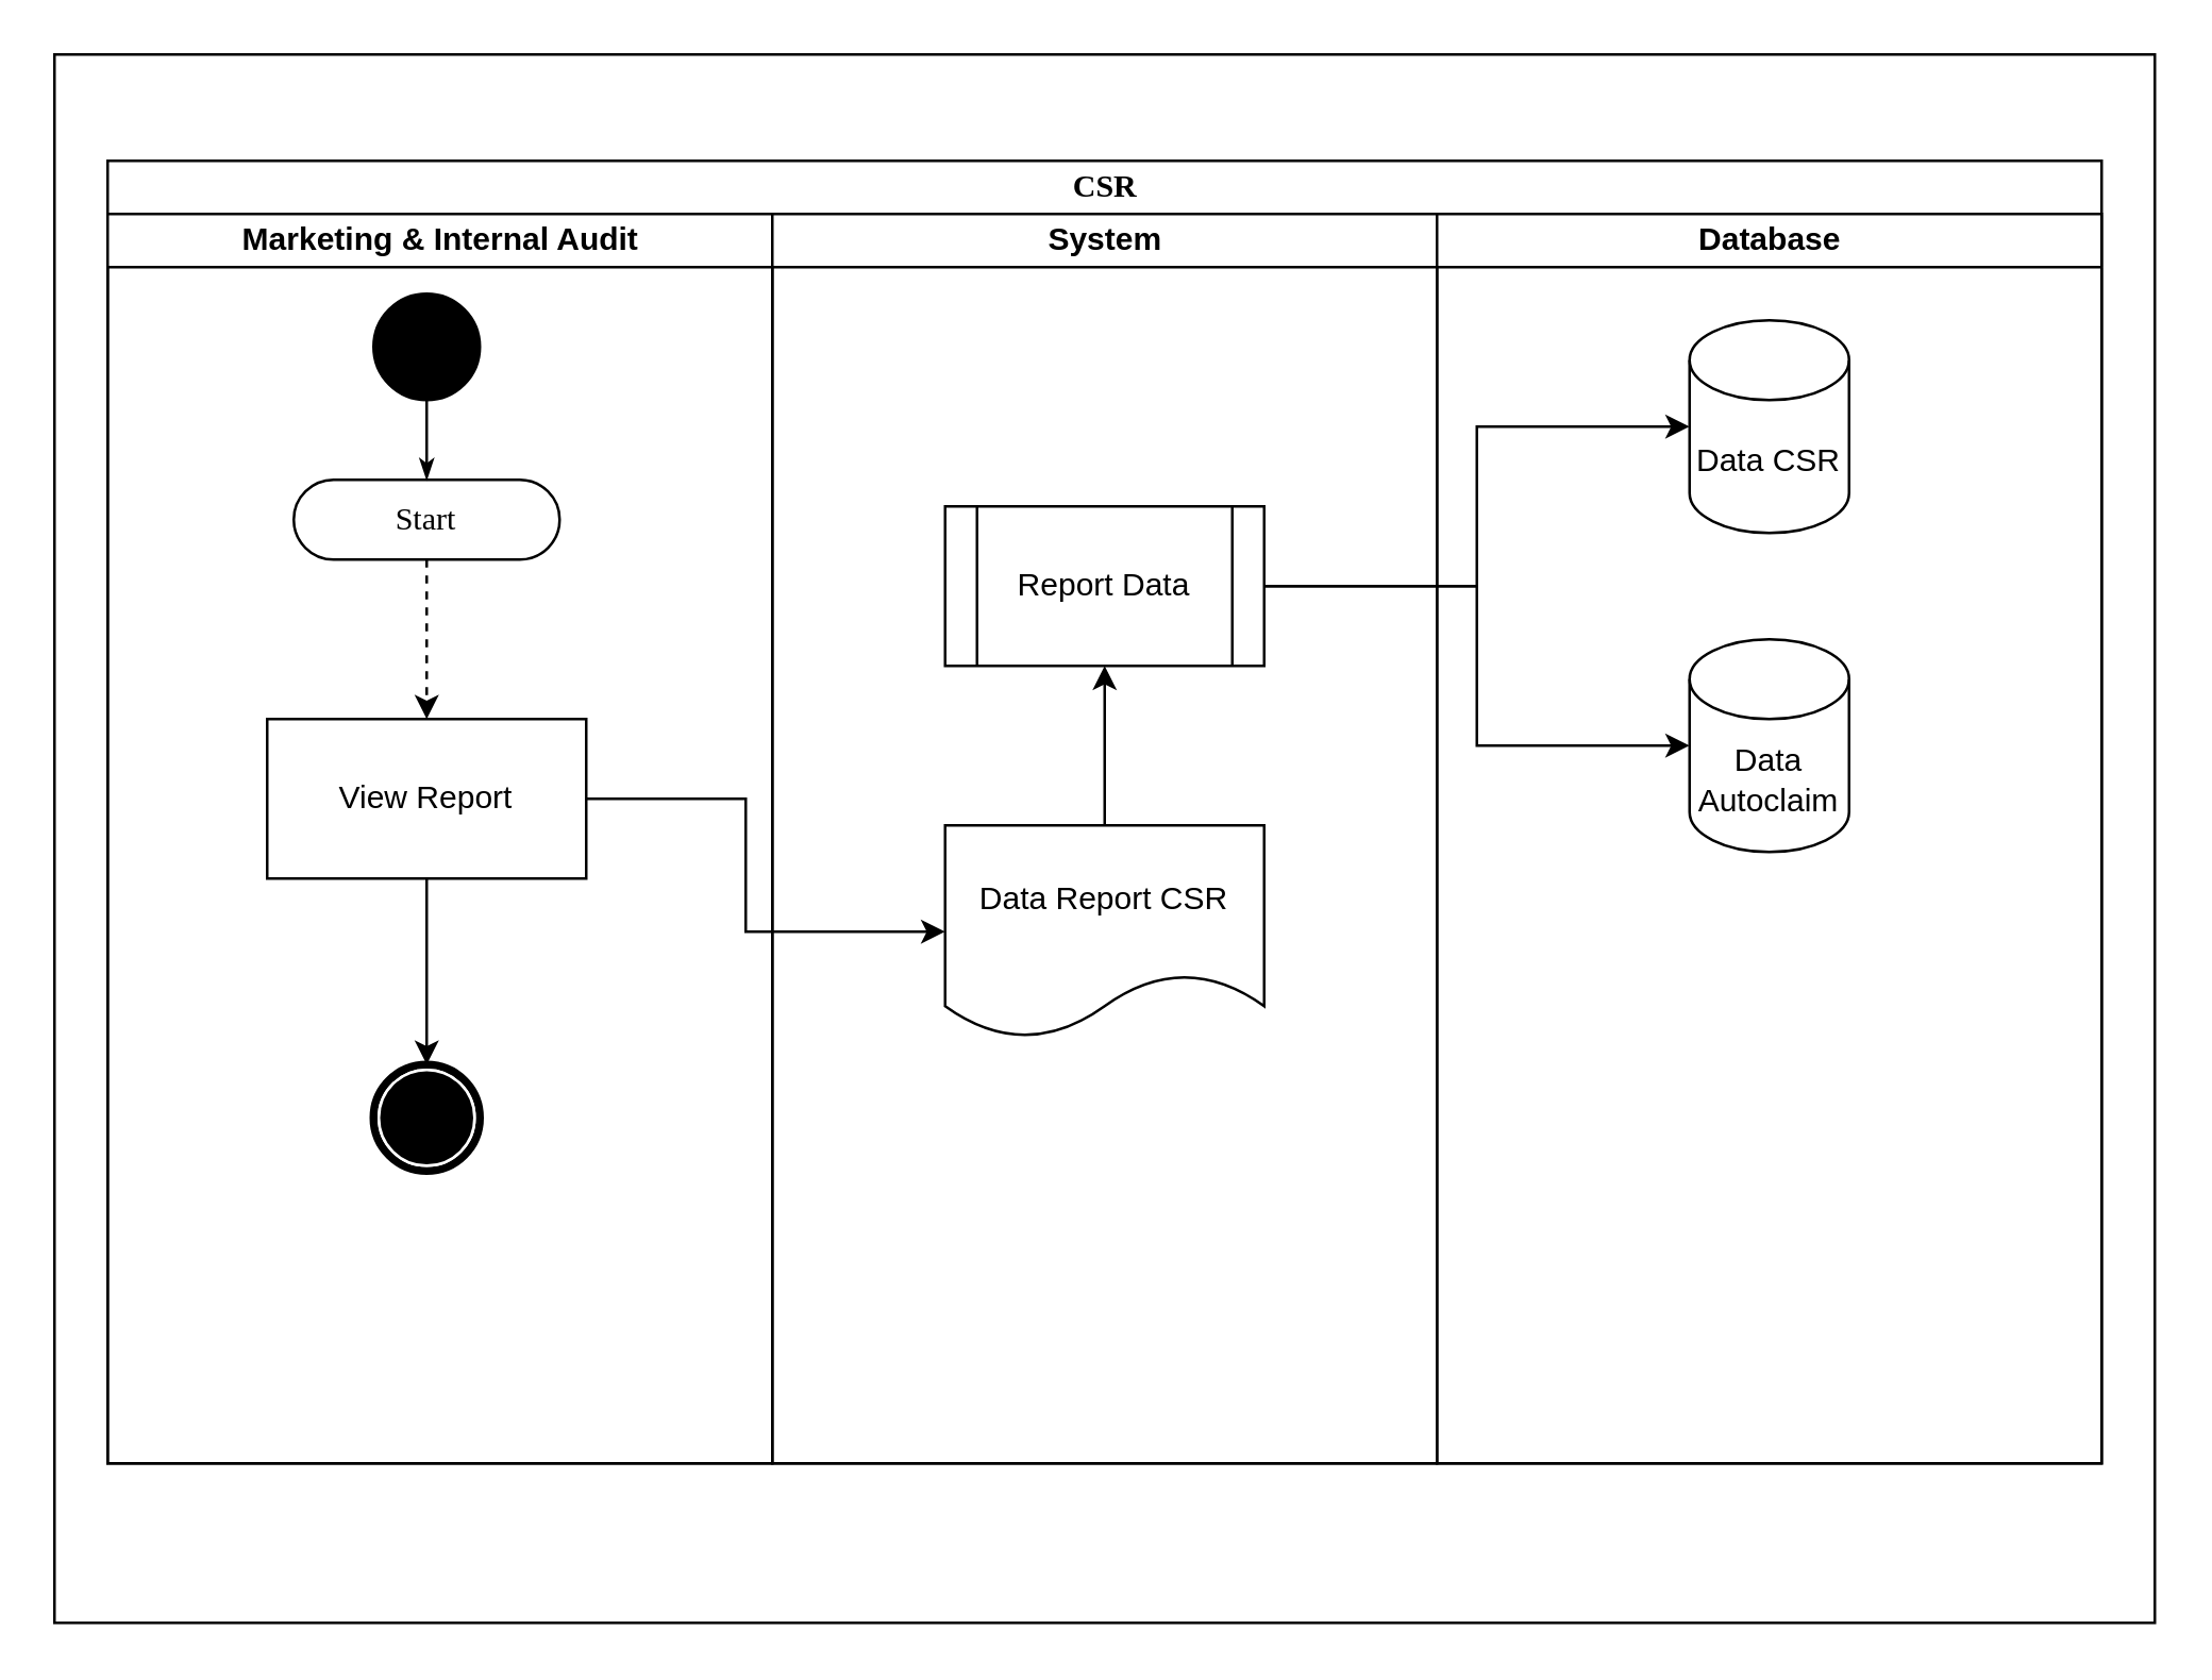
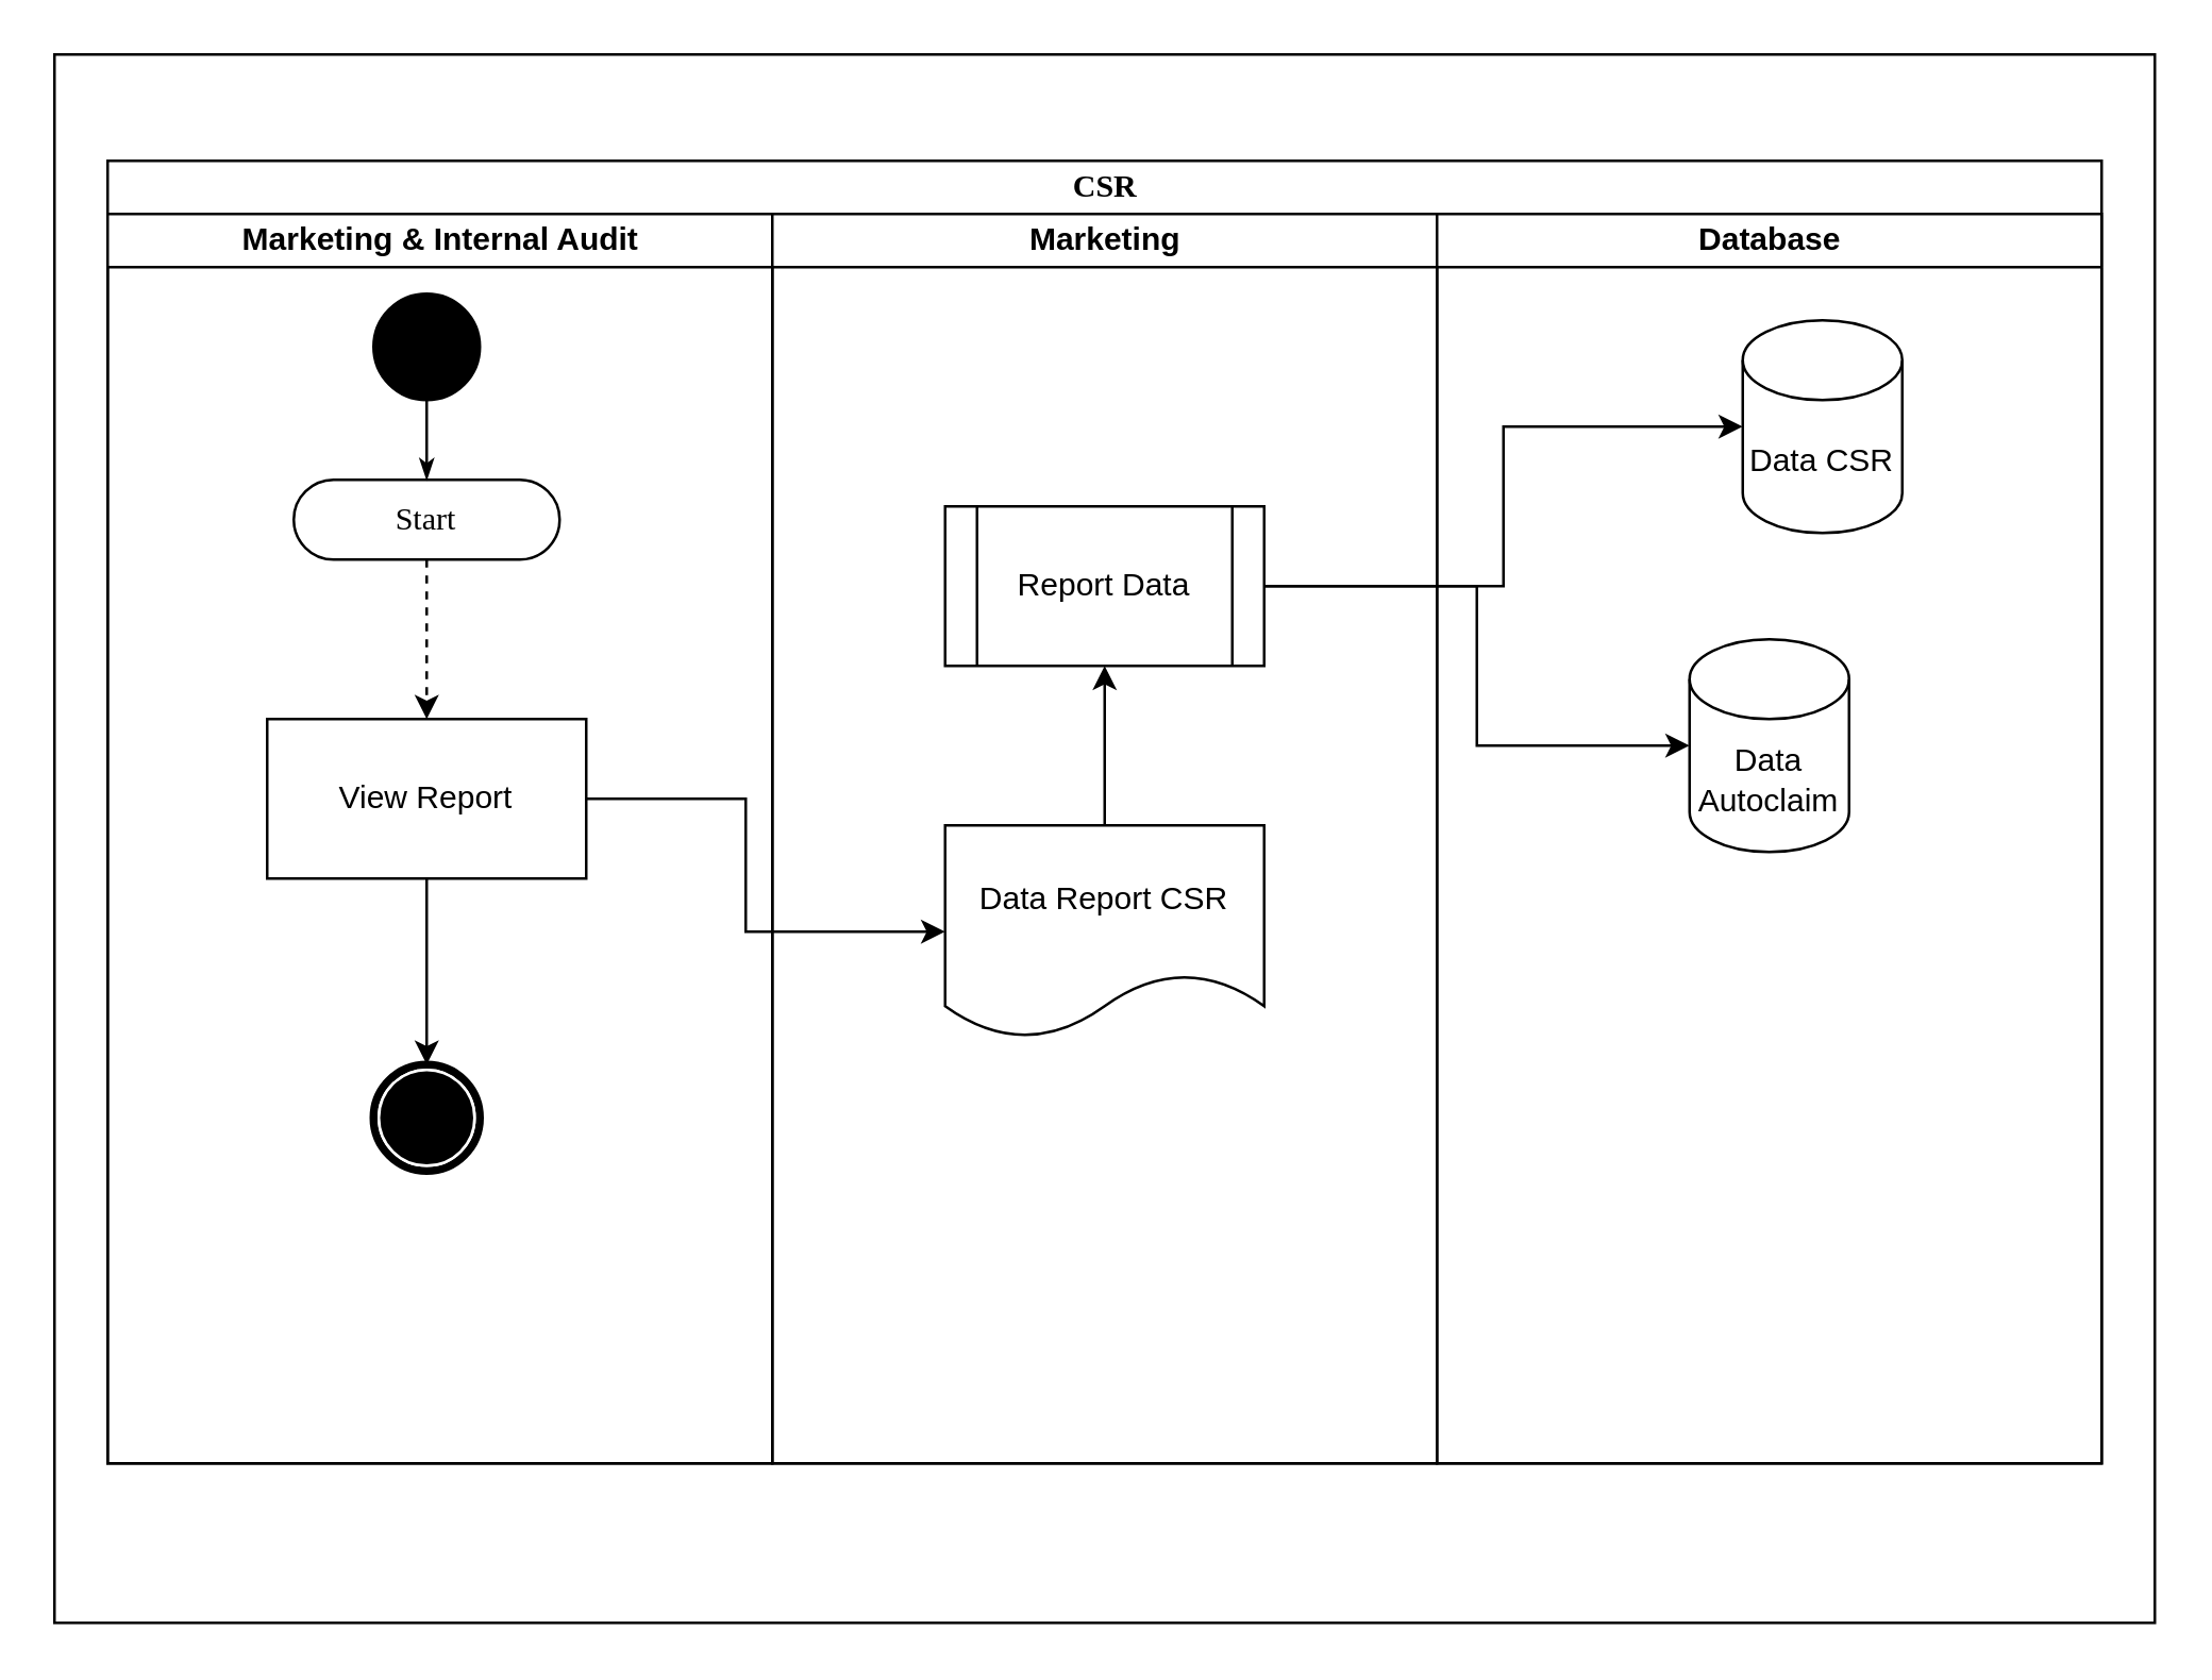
- <mxCell id="12" value="System" style="swimlane;html=1;startSize=20;" vertex="1" parent="3"><mxGeometry x="250" y="20" width="250" height="470" as="geometry" /></mxCell>
+ <mxCell id="12" value="Marketing" style="swimlane;html=1;startSize=20;" vertex="1" parent="3"><mxGeometry x="250" y="20" width="250" height="470" as="geometry" /></mxCell>
- <mxCell id="18" value="Data CSR" style="shape=cylinder3;whiteSpace=wrap;html=1;boundedLbl=1;backgroundOutline=1;size=15;" vertex="1" parent="16"><mxGeometry x="95" y="40" width="60" height="80" as="geometry" /></mxCell>
+ <mxCell id="18" value="Data CSR" style="shape=cylinder3;whiteSpace=wrap;html=1;boundedLbl=1;backgroundOutline=1;size=15;" vertex="1" parent="16"><mxGeometry x="115" y="40" width="60" height="80" as="geometry" /></mxCell>
